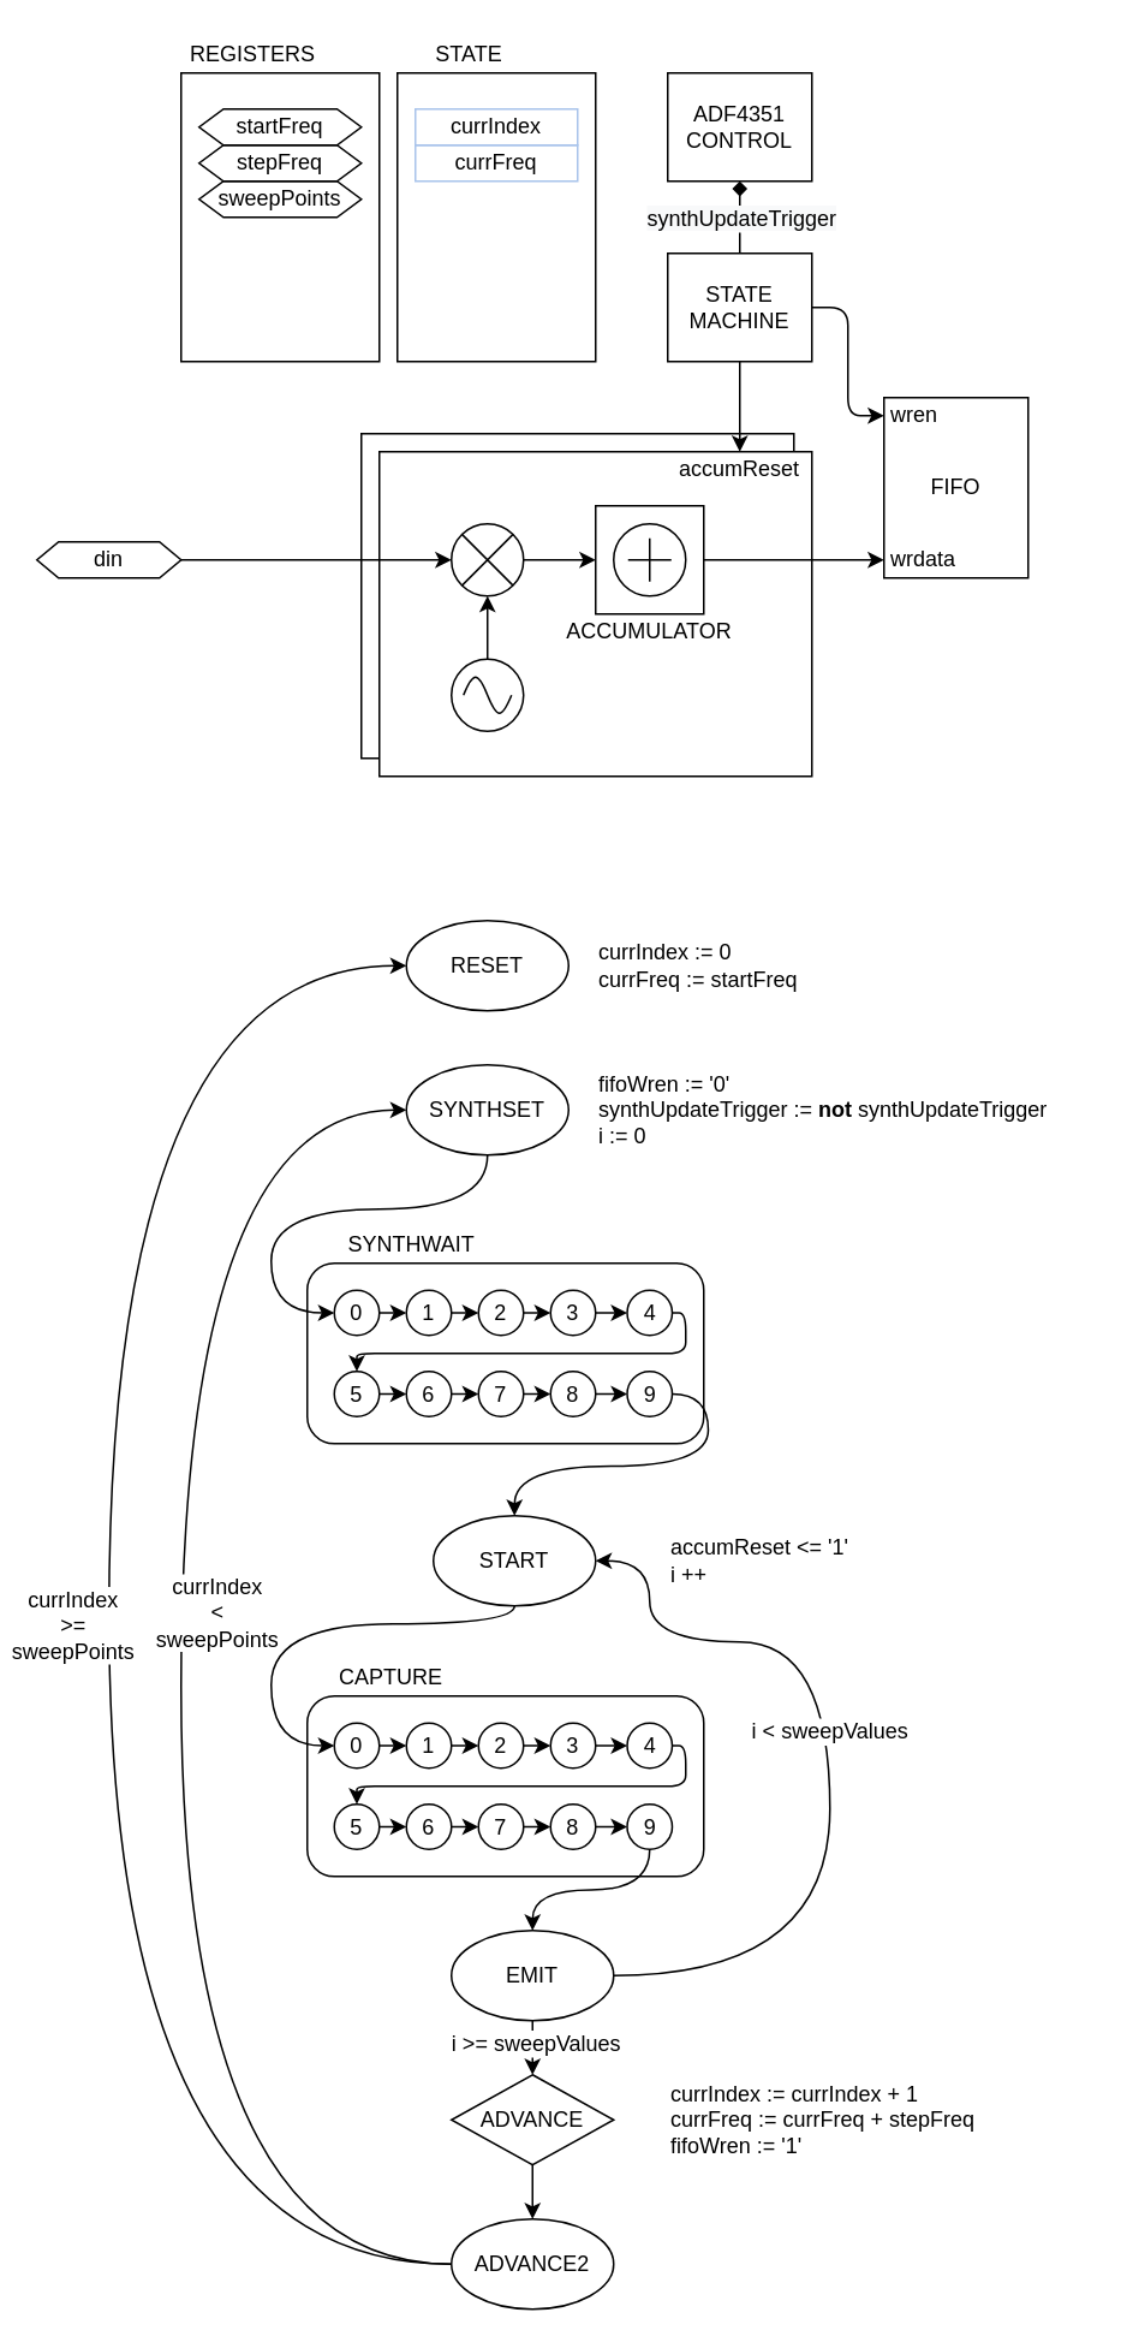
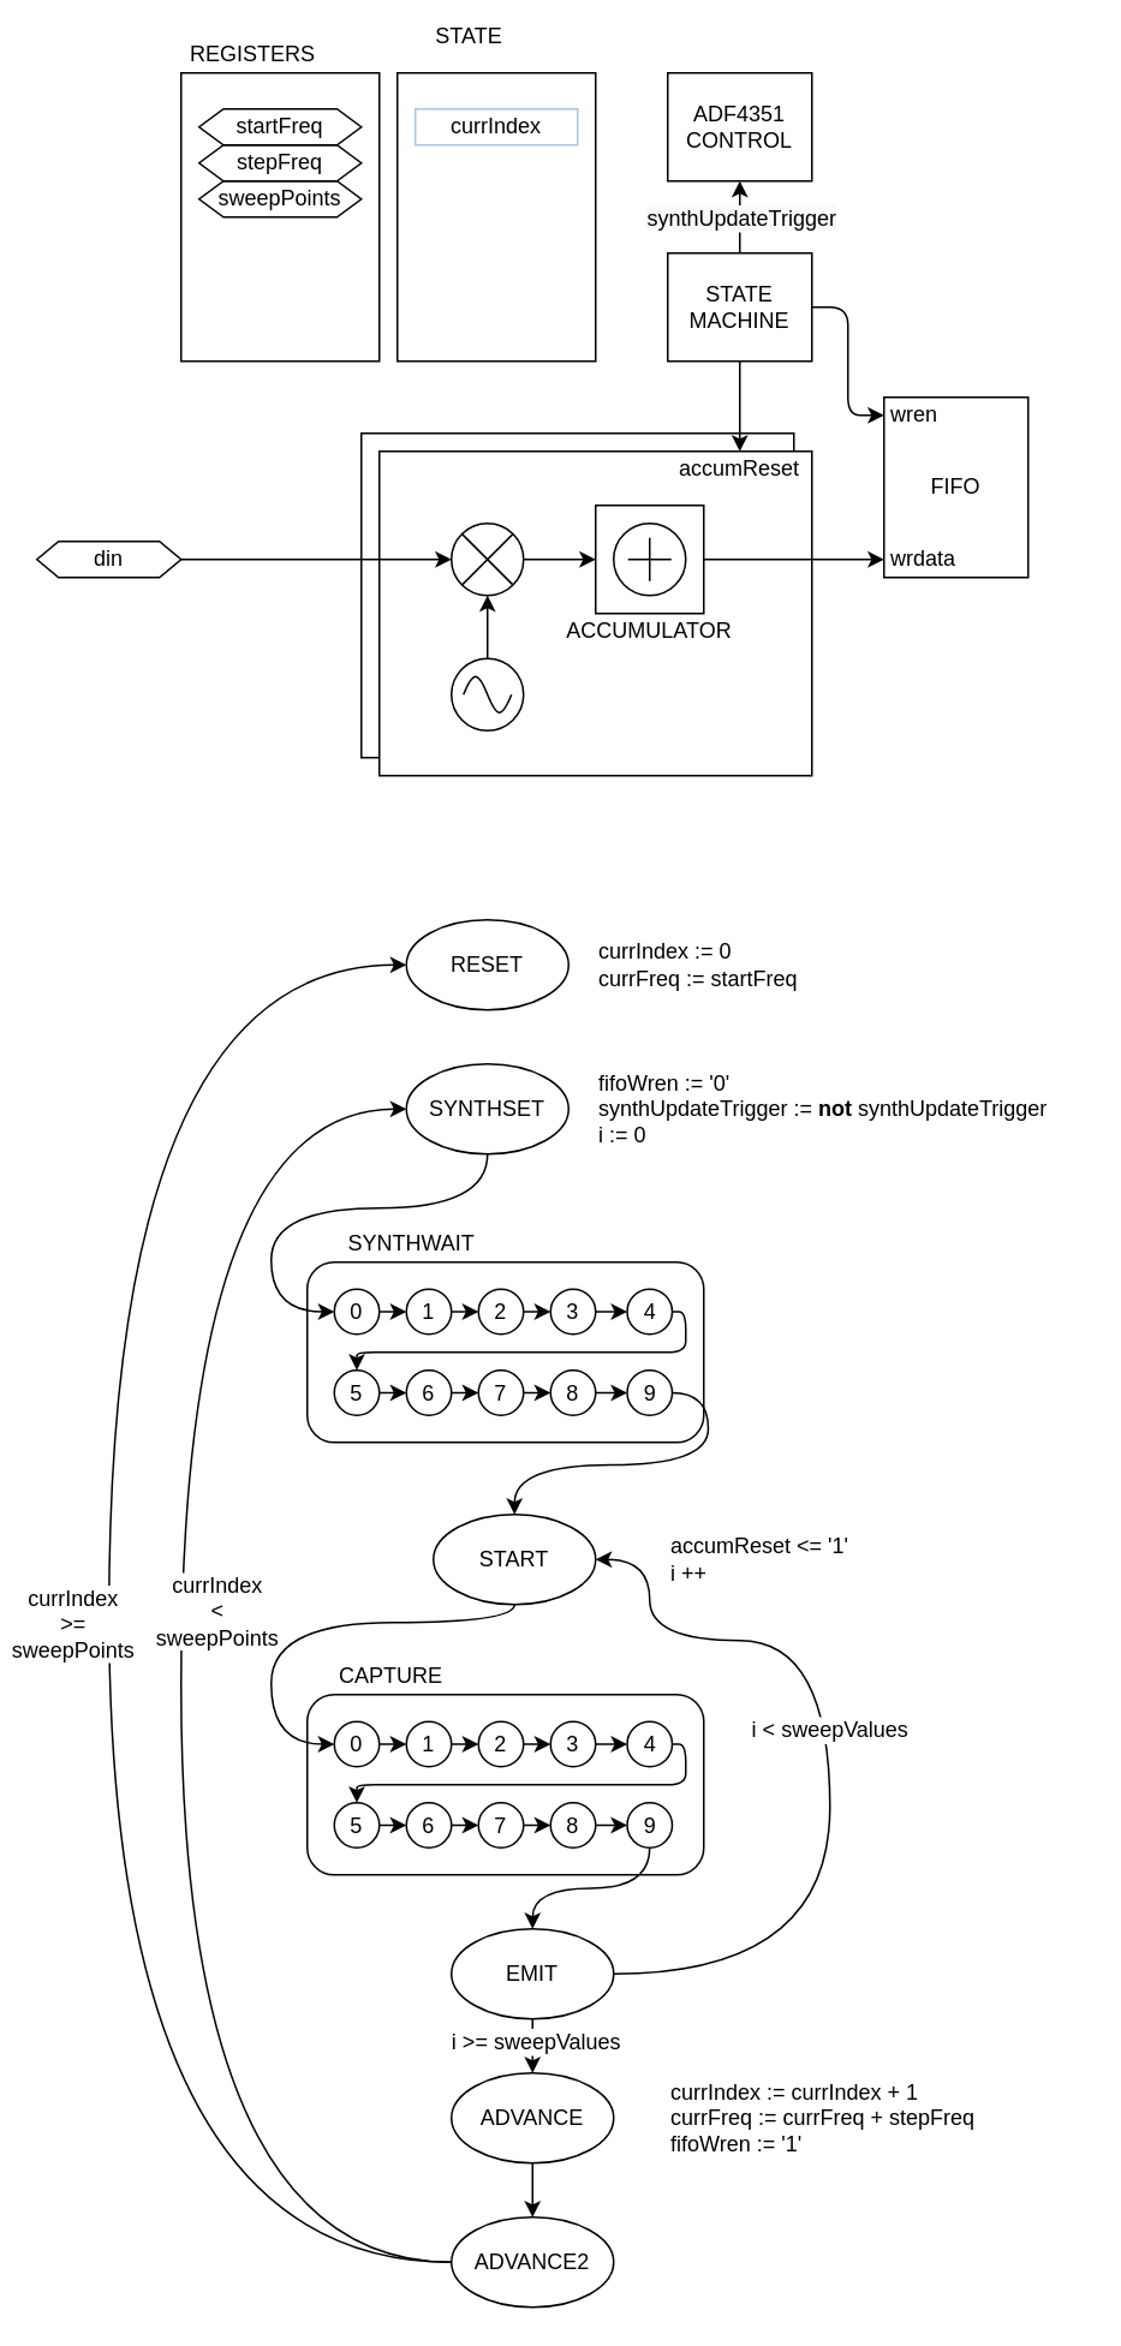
- <mxCell id="83" value="STATE" style="text;html=1;strokeColor=none;fillColor=none;align=center;verticalAlign=middle;whiteSpace=wrap;rounded=0;" vertex="1" parent="1"><mxGeometry x="220" y="20" width="80" height="20" as="geometry" /></mxCell>
+ <mxCell id="83" value="STATE" style="text;html=1;strokeColor=none;fillColor=none;align=center;verticalAlign=middle;whiteSpace=wrap;rounded=0;" vertex="1" parent="1"><mxGeometry x="220" y="10" width="80" height="20" as="geometry" /></mxCell>
- <mxCell id="85" value="currFreq" style="rounded=0;whiteSpace=wrap;html=1;fillColor=none;align=center;strokeColor=#A9C4EB;" vertex="1" parent="1"><mxGeometry x="230" y="80" width="90" height="20" as="geometry" /></mxCell>
- <mxCell id="4" style="edgeStyle=orthogonalEdgeStyle;rounded=0;orthogonalLoop=1;jettySize=auto;html=1;exitX=0.5;exitY=0;exitDx=0;exitDy=0;entryX=0.5;entryY=1;entryDx=0;entryDy=0;endArrow=diamond;" edge="1" parent="1" source="8" target="3"><mxGeometry relative="1" as="geometry" /></mxCell>
+ <mxCell id="4" style="edgeStyle=orthogonalEdgeStyle;rounded=0;orthogonalLoop=1;jettySize=auto;html=1;exitX=0.5;exitY=0;exitDx=0;exitDy=0;entryX=0.5;entryY=1;entryDx=0;entryDy=0;" edge="1" parent="1" source="8" target="3"><mxGeometry relative="1" as="geometry" /></mxCell>
- <mxCell id="74" value="ADVANCE" style="rhombus;whiteSpace=wrap;html=1;fillColor=none;align=center;" vertex="1" parent="1"><mxGeometry x="250" y="1150" width="90" height="50" as="geometry" /></mxCell>
+ <mxCell id="74" value="ADVANCE" style="ellipse;whiteSpace=wrap;html=1;fillColor=none;align=center;" vertex="1" parent="1"><mxGeometry x="250" y="1150" width="90" height="50" as="geometry" /></mxCell>
